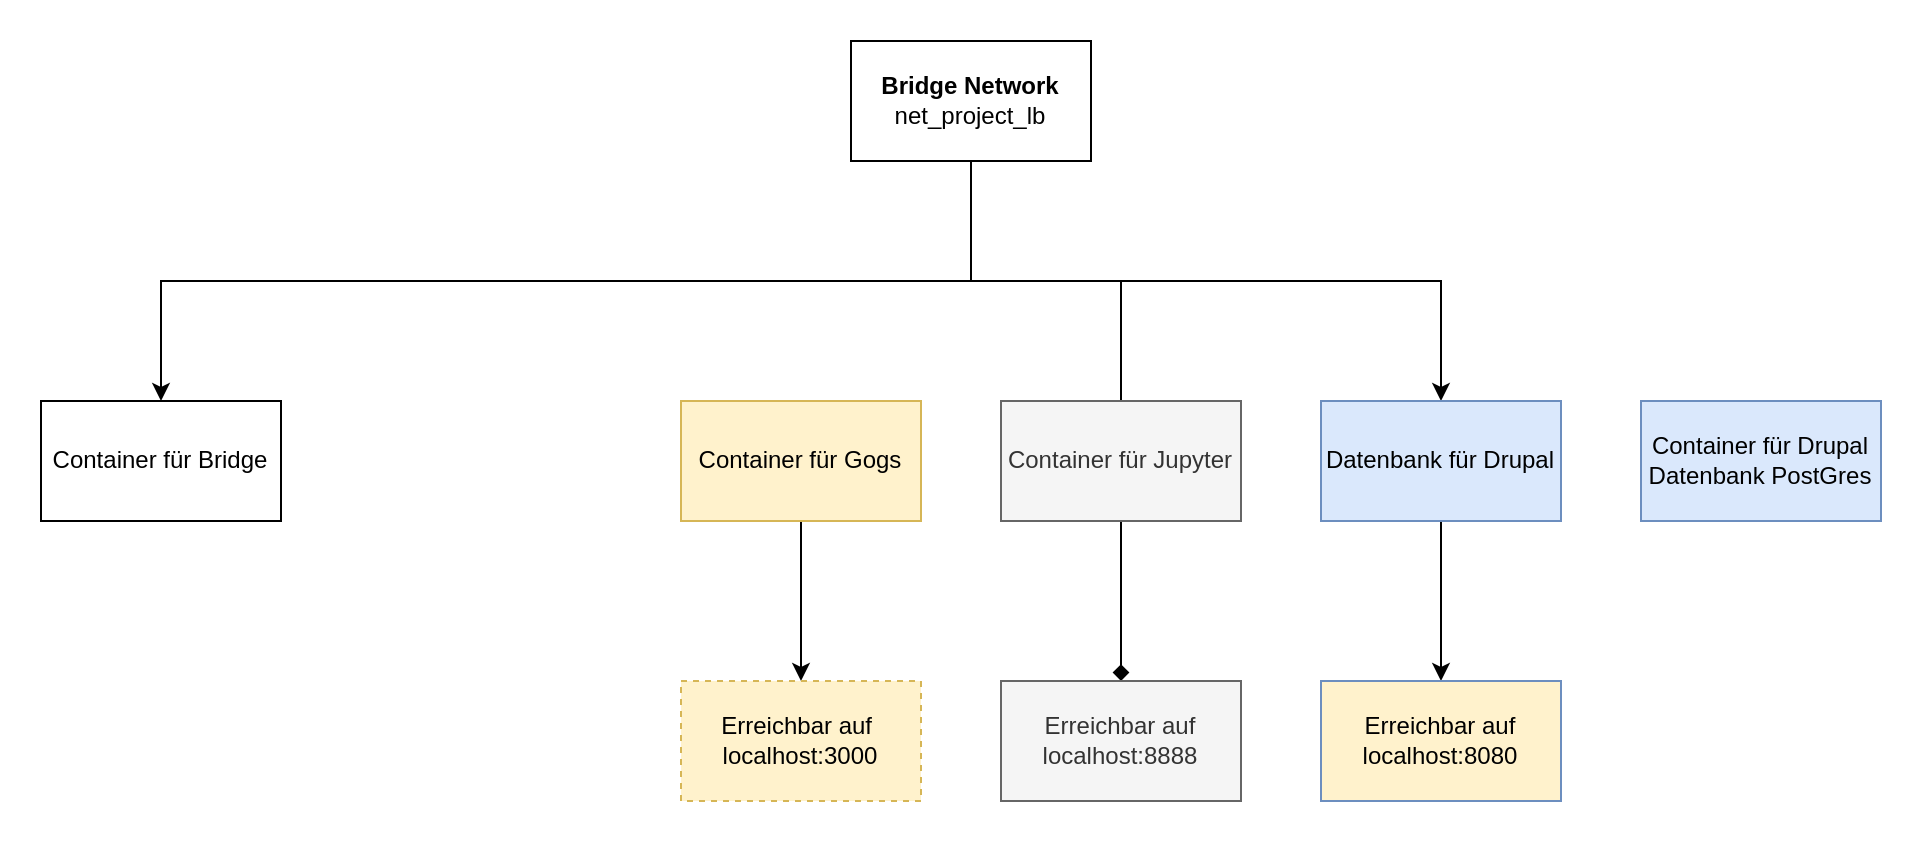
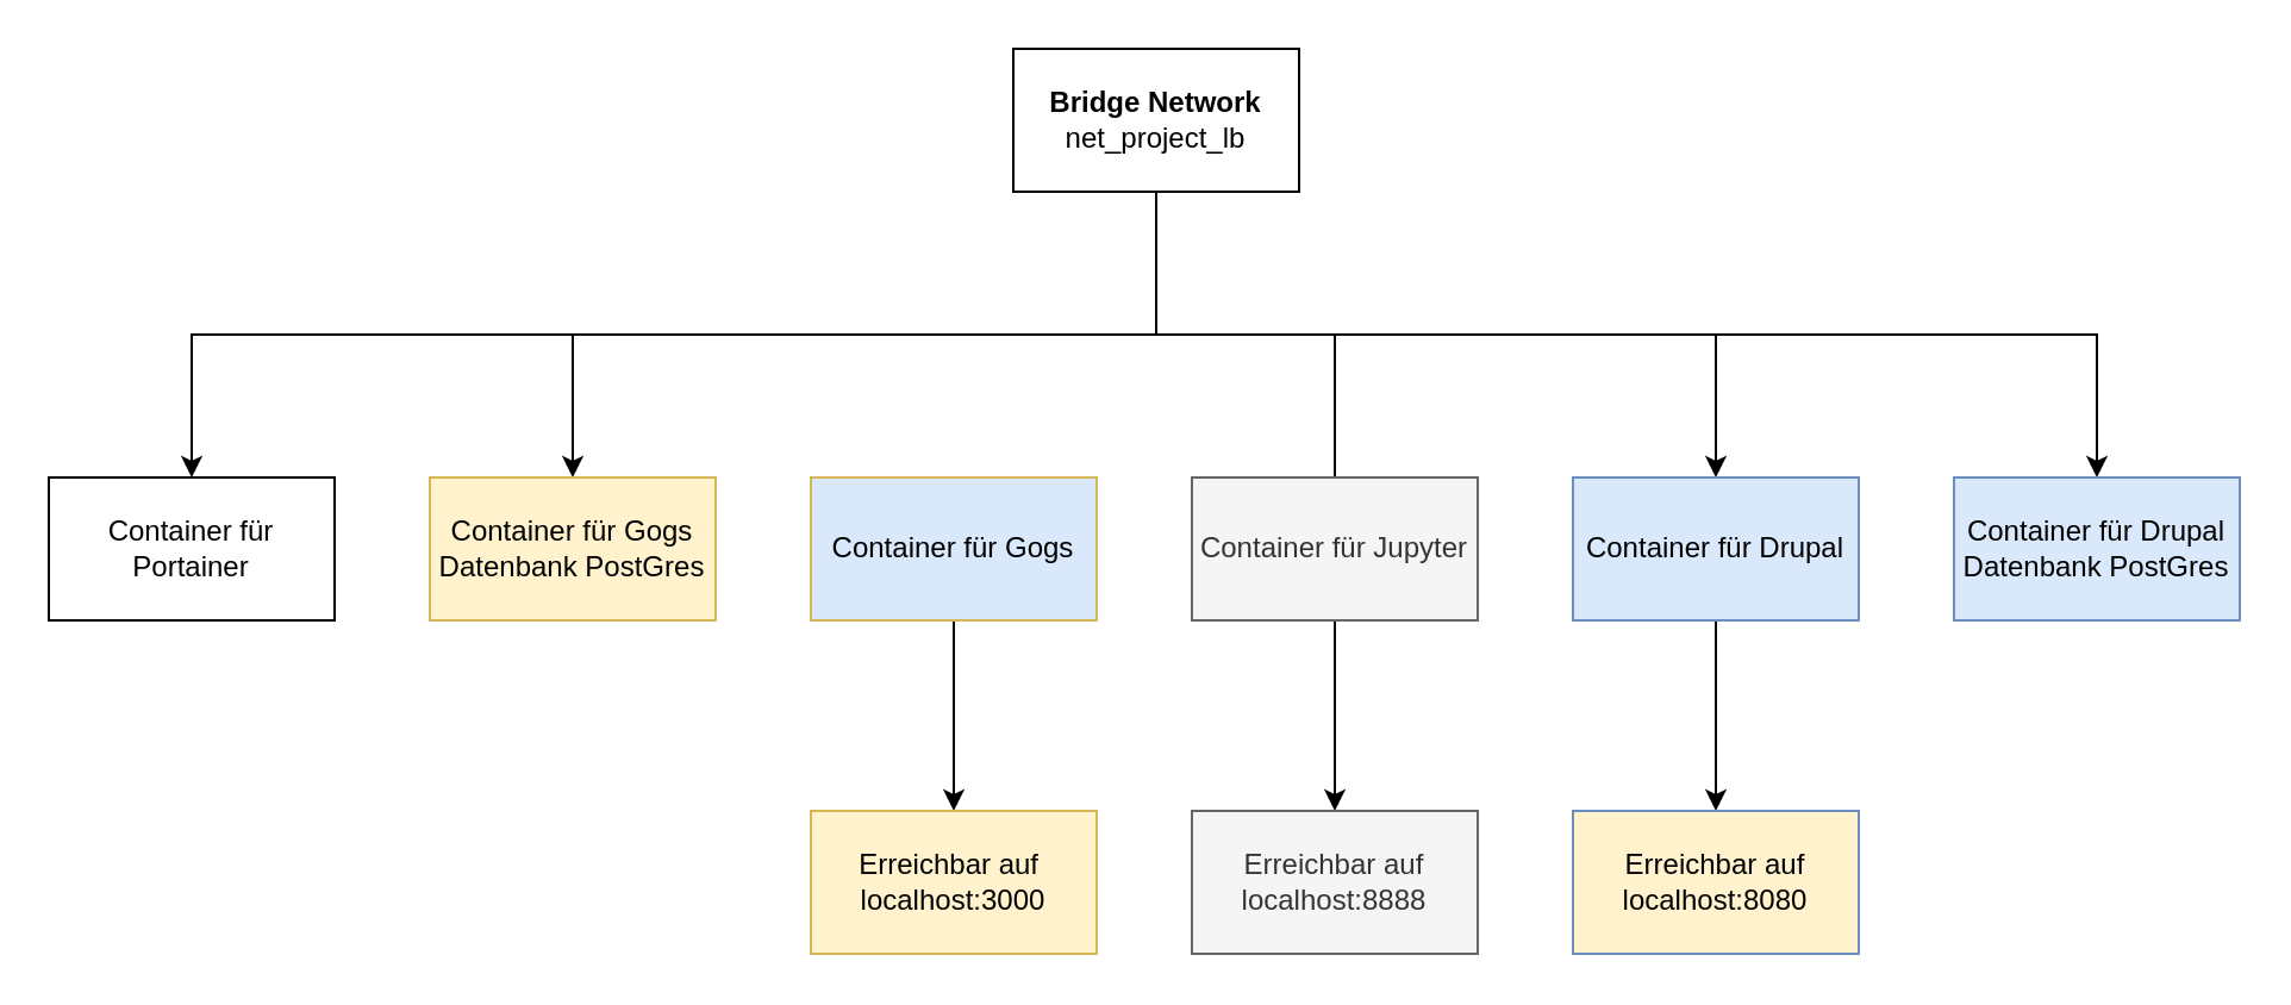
+ <mxCell id="6" style="edgeStyle=orthogonalEdgeStyle;rounded=0;orthogonalLoop=1;jettySize=auto;html=1;exitX=0.5;exitY=1;exitDx=0;exitDy=0;" edge="1" parent="1" source="7" target="15"><mxGeometry relative="1" as="geometry" /></mxCell>
+ <mxCell id="3" style="edgeStyle=orthogonalEdgeStyle;rounded=0;orthogonalLoop=1;jettySize=auto;html=1;exitX=0.5;exitY=1;exitDx=0;exitDy=0;" edge="1" parent="1" source="7" target="8"><mxGeometry relative="1" as="geometry" /></mxCell>
- <mxCell id="17" value="Container für Bridge" style="rounded=0;whiteSpace=wrap;html=1;" vertex="1" parent="1"><mxGeometry x="20" y="200" width="120" height="60" as="geometry" /></mxCell>
+ <mxCell id="17" value="Container für Portainer" style="rounded=0;whiteSpace=wrap;html=1;" vertex="1" parent="1"><mxGeometry x="20" y="200" width="120" height="60" as="geometry" /></mxCell>
+ <mxCell id="8" value="Container für Gogs Datenbank PostGres" style="rounded=0;whiteSpace=wrap;html=1;fillColor=#fff2cc;strokeColor=#d6b656;" vertex="1" parent="1"><mxGeometry x="180" y="200" width="120" height="60" as="geometry" /></mxCell>
- <mxCell id="10" value="Container für Gogs" style="rounded=0;whiteSpace=wrap;html=1;fillColor=#fff2cc;strokeColor=#d6b656;" vertex="1" parent="1"><mxGeometry x="340" y="200" width="120" height="60" as="geometry" /></mxCell>
+ <mxCell id="10" value="Container für Gogs" style="rounded=0;whiteSpace=wrap;html=1;fillColor=#dae8fc;strokeColor=#d6b656;" vertex="1" parent="1"><mxGeometry x="340" y="200" width="120" height="60" as="geometry" /></mxCell>
- <mxCell id="14" value="Datenbank für Drupal" style="rounded=0;whiteSpace=wrap;html=1;fillColor=#dae8fc;strokeColor=#6c8ebf;" vertex="1" parent="1"><mxGeometry x="660" y="200" width="120" height="60" as="geometry" /></mxCell>
+ <mxCell id="14" value="Container für Drupal" style="rounded=0;whiteSpace=wrap;html=1;fillColor=#dae8fc;strokeColor=#6c8ebf;" vertex="1" parent="1"><mxGeometry x="660" y="200" width="120" height="60" as="geometry" /></mxCell>
- <mxCell id="11" value="" style="edgeStyle=orthogonalEdgeStyle;rounded=0;orthogonalLoop=1;jettySize=auto;html=1;endArrow=diamond;" edge="1" parent="1" source="12" target="18"><mxGeometry relative="1" as="geometry" /></mxCell>
+ <mxCell id="11" value="" style="edgeStyle=orthogonalEdgeStyle;rounded=0;orthogonalLoop=1;jettySize=auto;html=1;" edge="1" parent="1" source="12" target="18"><mxGeometry relative="1" as="geometry" /></mxCell>
- <mxCell id="16" value="Erreichbar auf&amp;nbsp;&lt;br&gt;localhost:3000" style="rounded=0;whiteSpace=wrap;html=1;fillColor=#fff2cc;strokeColor=#d6b656;dashed=1;" vertex="1" parent="1"><mxGeometry x="340" y="340" width="120" height="60" as="geometry" /></mxCell>
+ <mxCell id="16" value="Erreichbar auf&amp;nbsp;&lt;br&gt;localhost:3000" style="rounded=0;whiteSpace=wrap;html=1;fillColor=#fff2cc;strokeColor=#d6b656;" vertex="1" parent="1"><mxGeometry x="340" y="340" width="120" height="60" as="geometry" /></mxCell>
